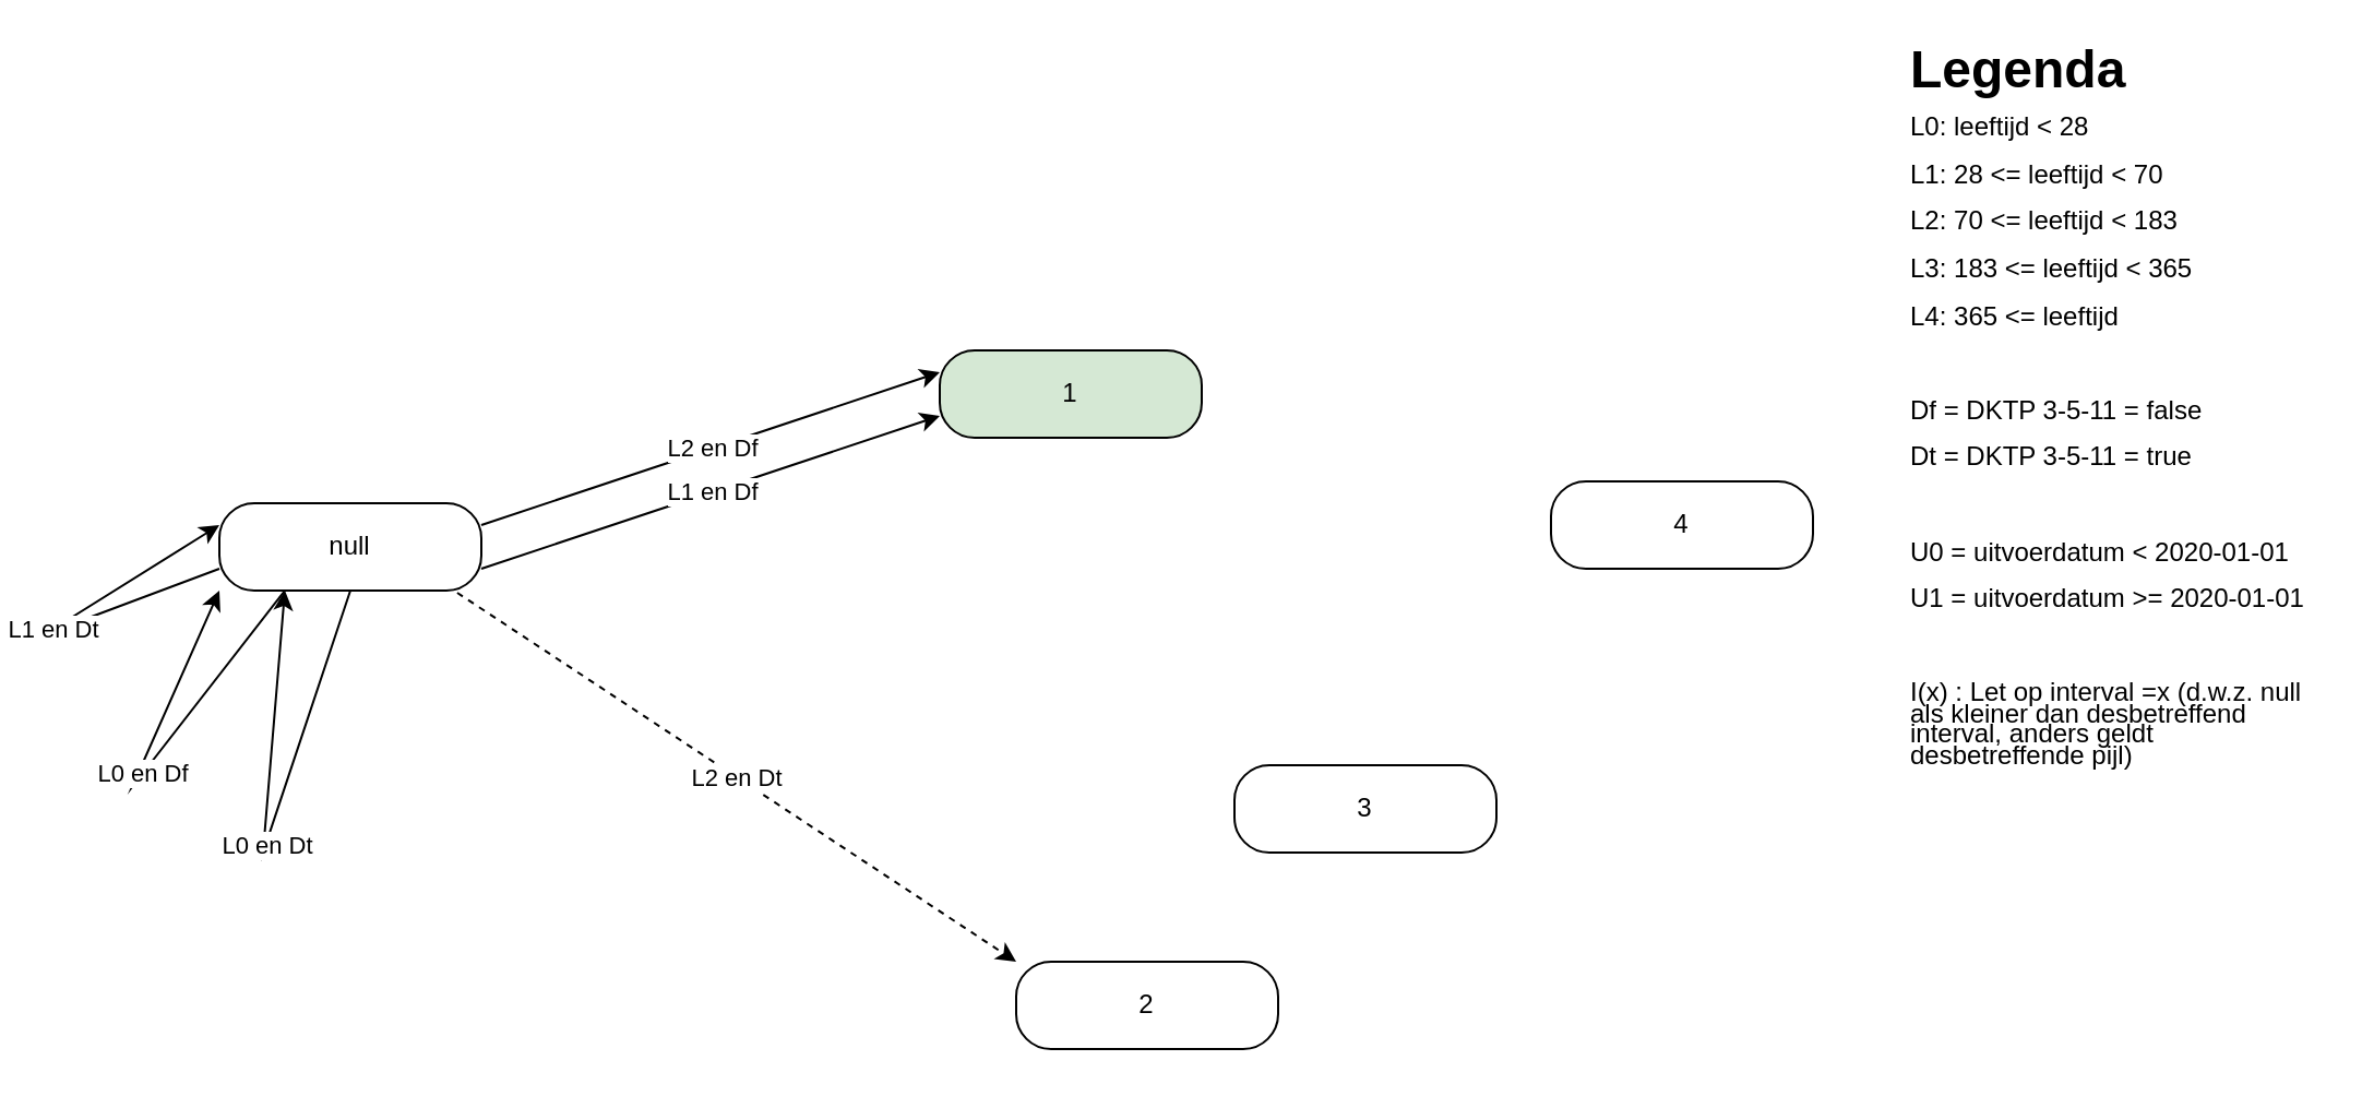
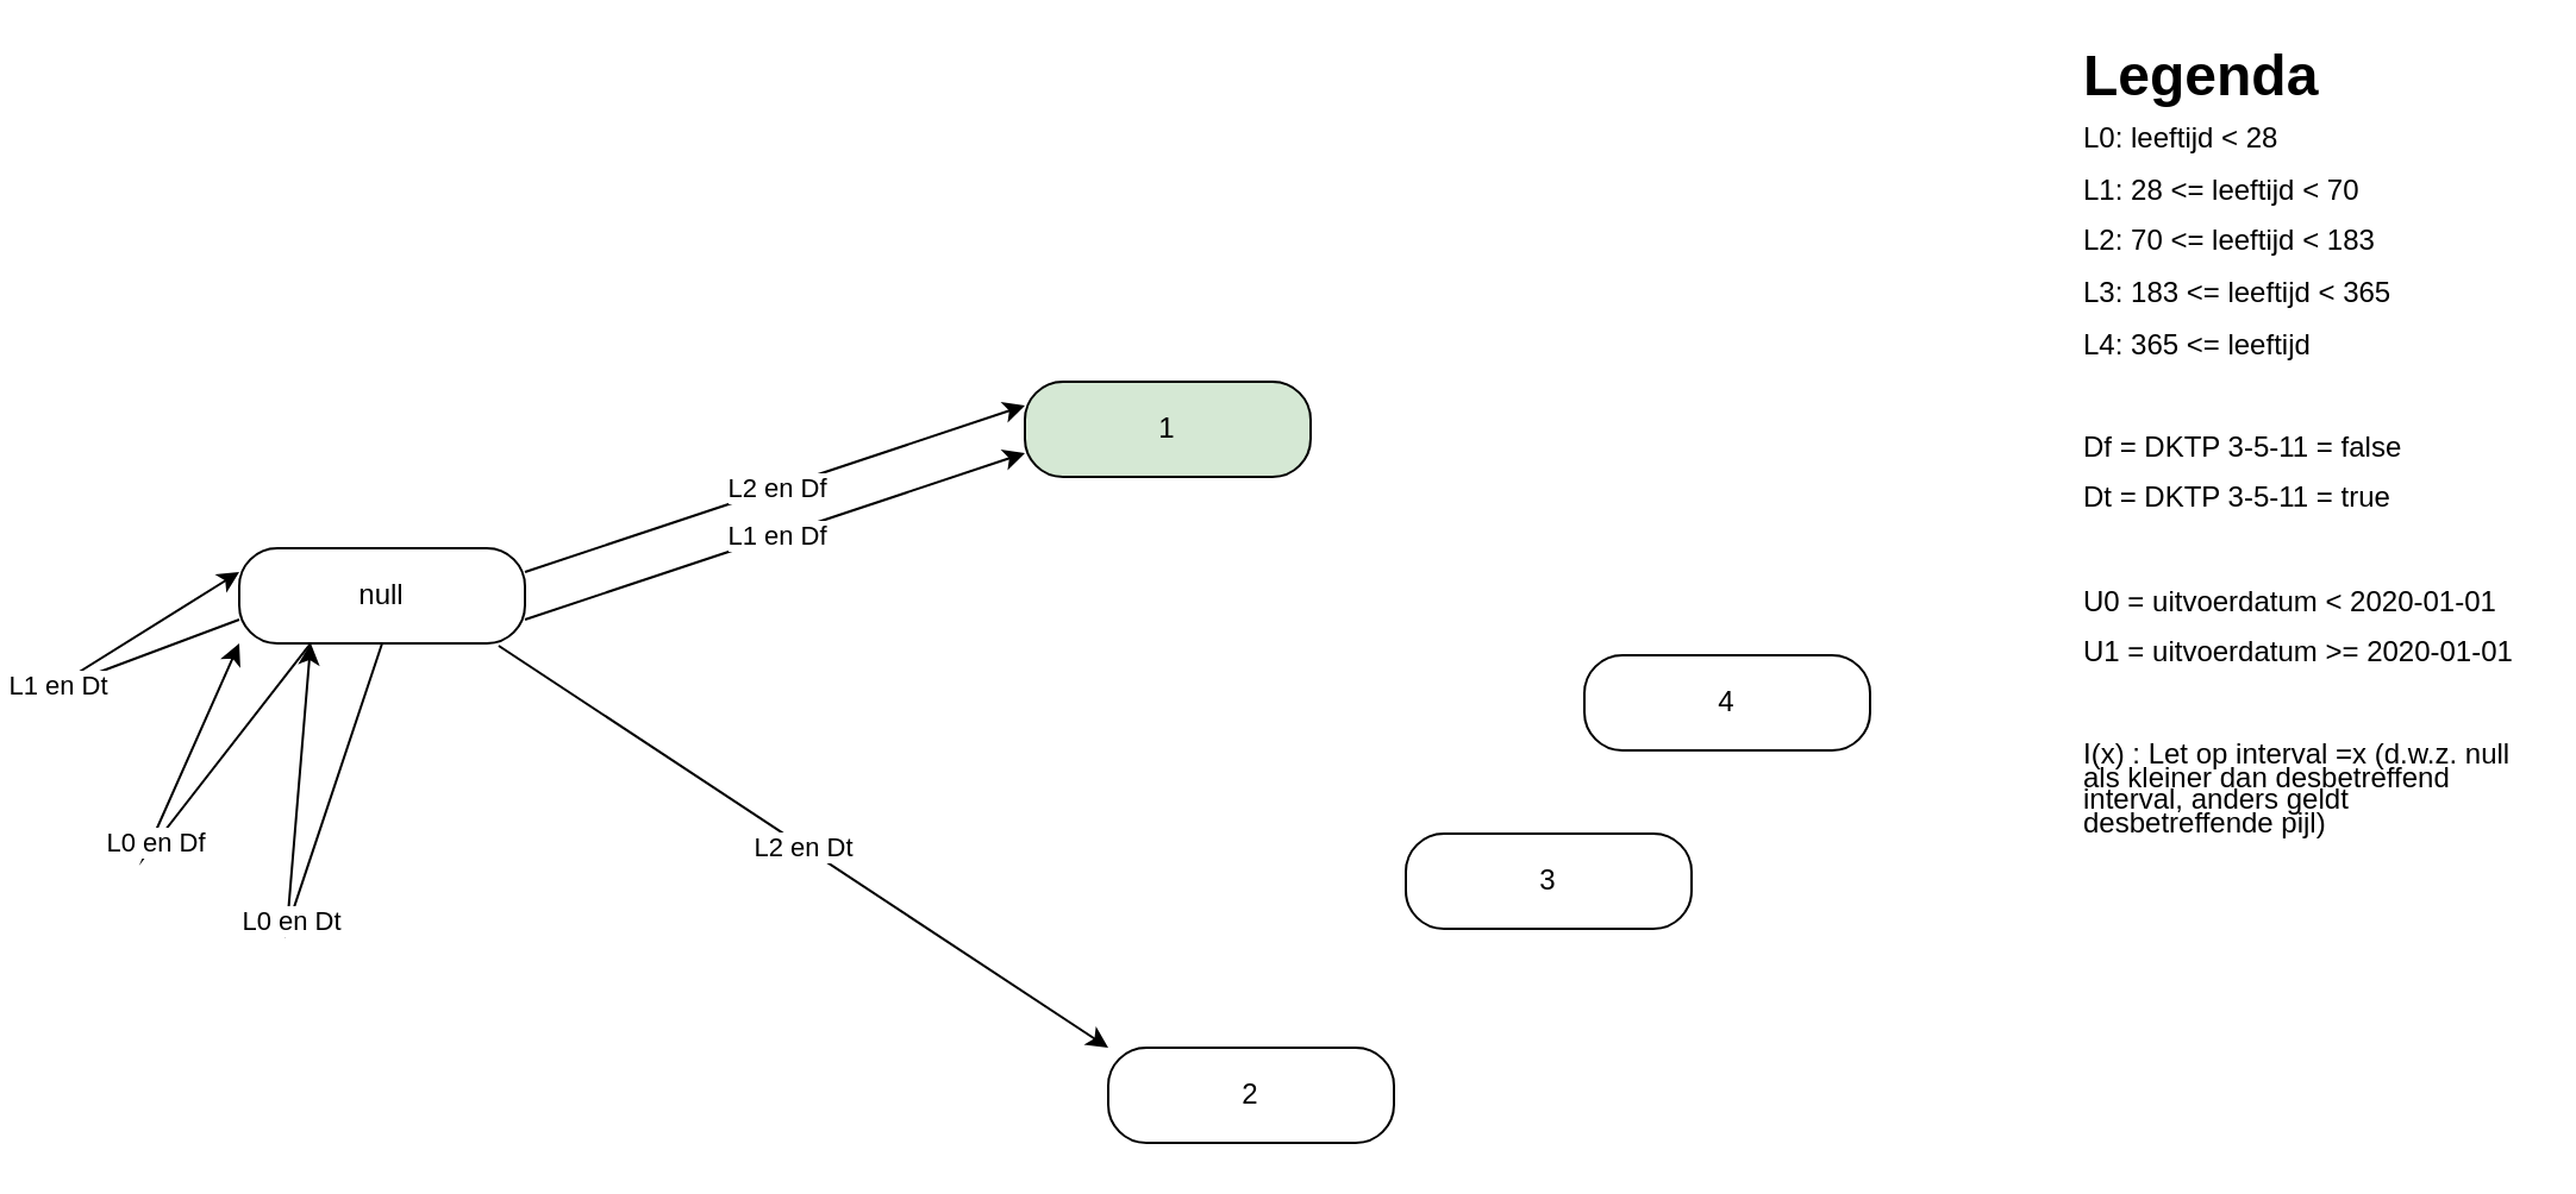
- <mxCell id="13" value="4" style="rounded=1;whiteSpace=wrap;html=1;arcSize=40;labelBackgroundColor=none;" vertex="1" parent="1"><mxGeometry x="710" y="220" width="120" height="40" as="geometry" /></mxCell>
+ <mxCell id="13" value="4" style="rounded=1;whiteSpace=wrap;html=1;arcSize=40;labelBackgroundColor=none;" vertex="1" parent="1"><mxGeometry x="665" y="275" width="120" height="40" as="geometry" /></mxCell>
- <mxCell id="18" value="" style="endArrow=classic;html=1;rounded=0;exitX=0.908;exitY=1.025;exitDx=0;exitDy=0;exitPerimeter=0;entryX=0;entryY=0;entryDx=0;entryDy=0;dashed=1;" edge="1" parent="1" source="2" target="11"><mxGeometry relative="1" as="geometry"><mxPoint x="180" y="460" as="sourcePoint" /><mxPoint x="280" y="460" as="targetPoint" /></mxGeometry></mxCell>
+ <mxCell id="18" value="" style="endArrow=classic;html=1;rounded=0;exitX=0.908;exitY=1.025;exitDx=0;exitDy=0;exitPerimeter=0;entryX=0;entryY=0;entryDx=0;entryDy=0;" edge="1" parent="1" source="2" target="11"><mxGeometry relative="1" as="geometry"><mxPoint x="180" y="460" as="sourcePoint" /><mxPoint x="280" y="460" as="targetPoint" /></mxGeometry></mxCell>
- <mxCell id="12" value="3" style="rounded=1;whiteSpace=wrap;html=1;arcSize=40;labelBackgroundColor=none;" vertex="1" parent="1"><mxGeometry x="565" y="350" width="120" height="40" as="geometry" /></mxCell>
+ <mxCell id="12" value="3" style="rounded=1;whiteSpace=wrap;html=1;arcSize=40;labelBackgroundColor=none;" vertex="1" parent="1"><mxGeometry x="590" y="350" width="120" height="40" as="geometry" /></mxCell>
